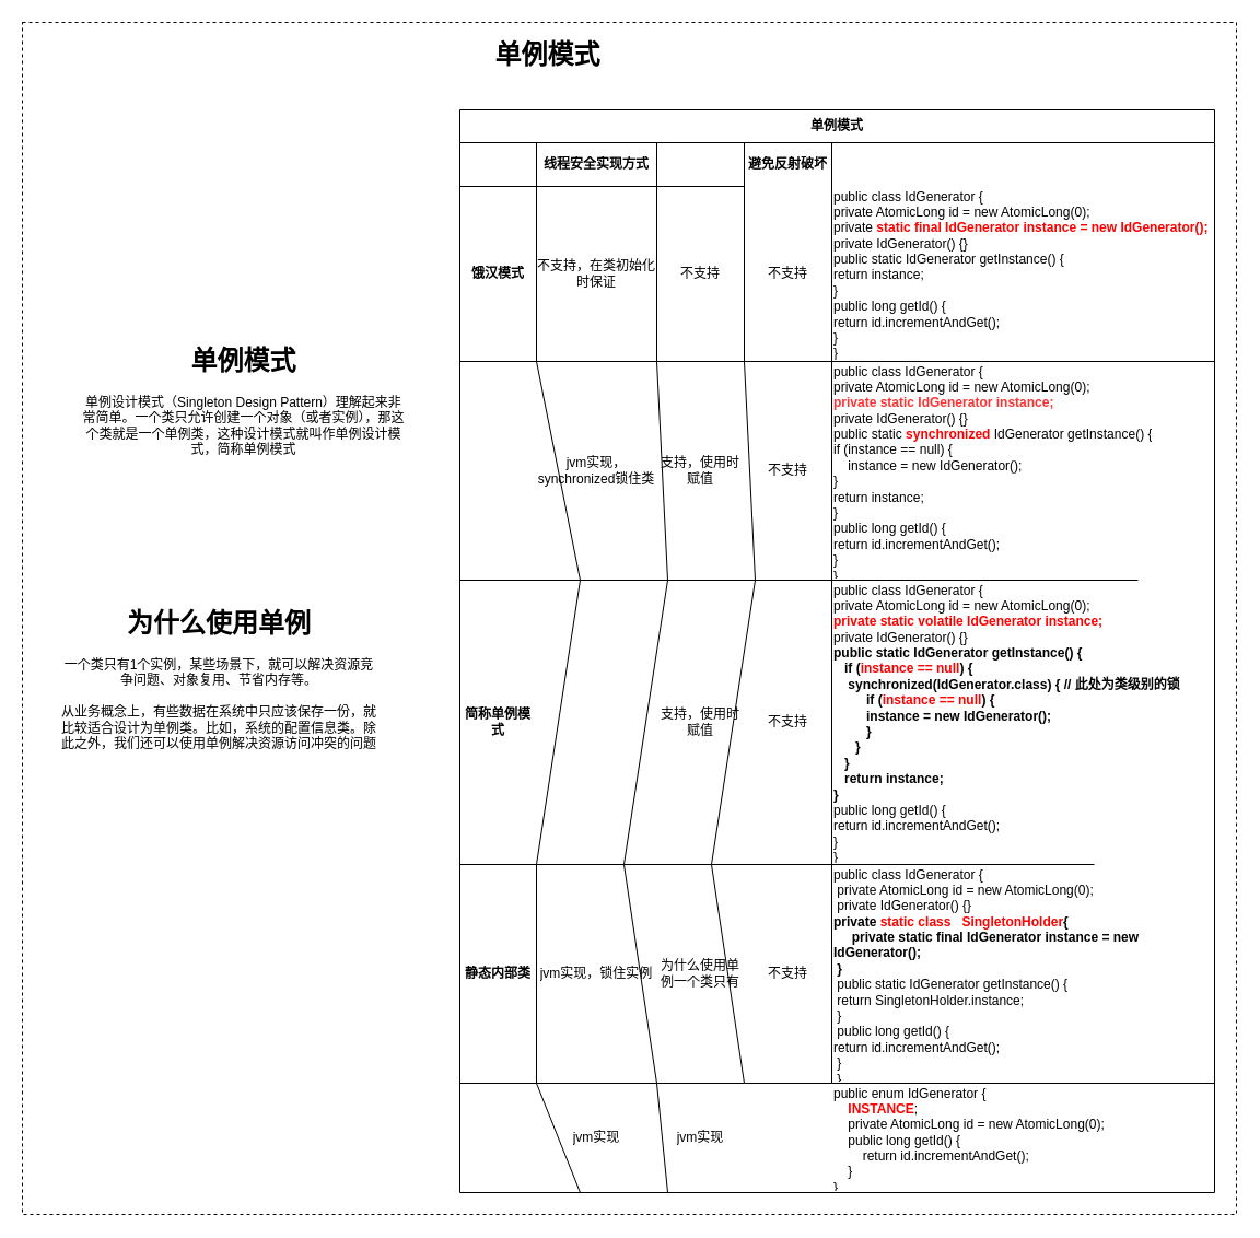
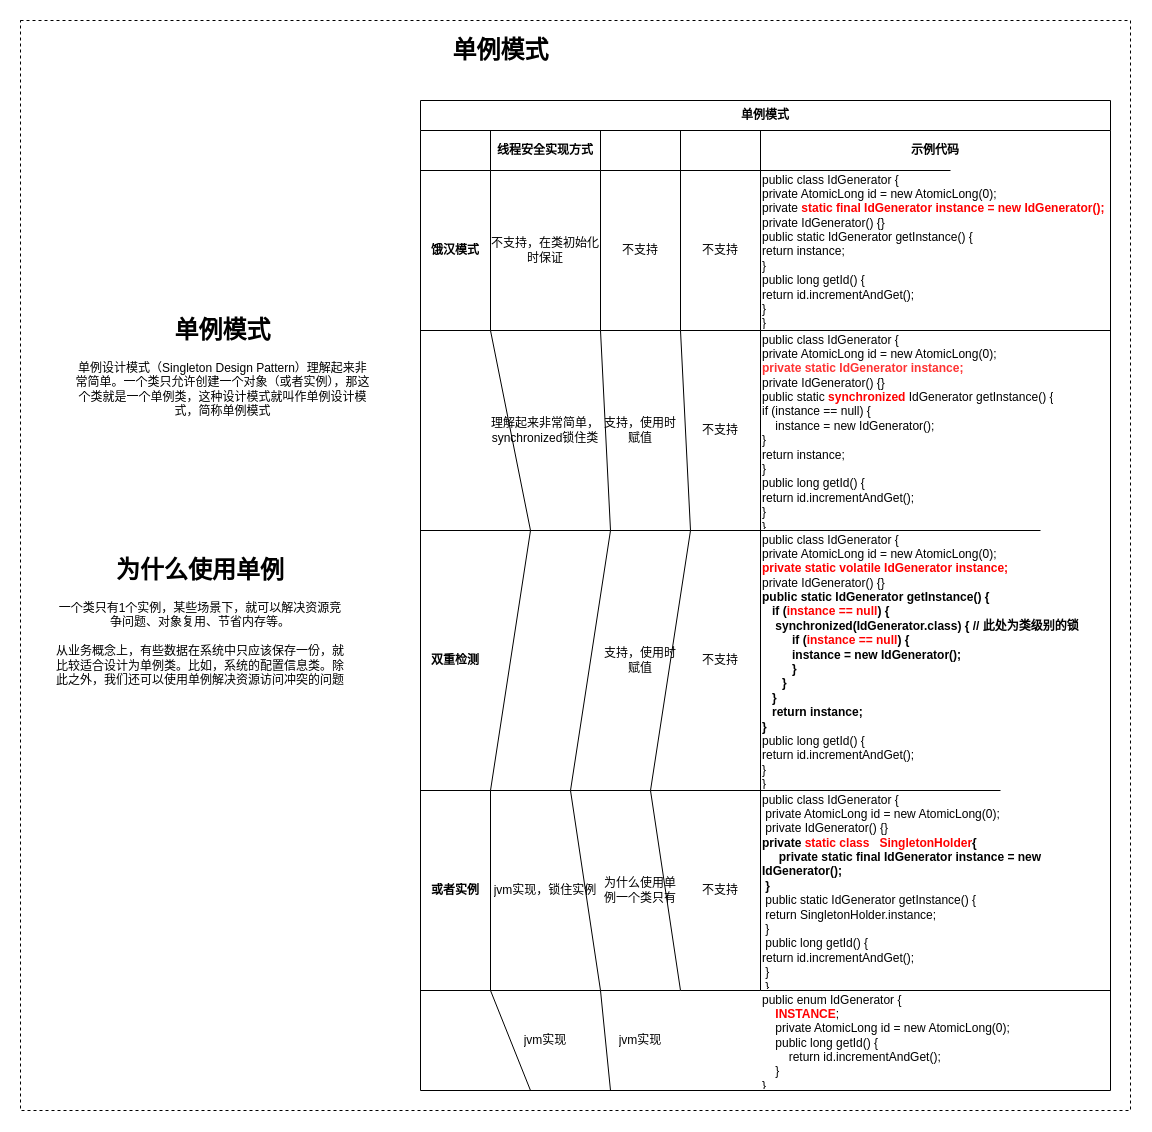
- <mxCell id="8" value="&lt;b&gt;避免反射破坏&lt;/b&gt;" style="shape=partialRectangle;html=1;whiteSpace=wrap;connectable=0;fillColor=none;top=0;left=0;bottom=0;right=0;overflow=hidden;" vertex="1" parent="5"><mxGeometry x="260" width="80" height="40" as="geometry" /></mxCell>
+ <mxCell id="9" value="&lt;span style=&quot;font-weight: 700&quot;&gt;示例代码&lt;/span&gt;" style="shape=partialRectangle;html=1;whiteSpace=wrap;connectable=0;fillColor=none;top=0;left=0;bottom=0;right=0;overflow=hidden;" vertex="1" parent="5"><mxGeometry x="340" width="350" height="40" as="geometry" /></mxCell>
- <mxCell id="17" value="jvm实现，synchronized锁住类" style="shape=partialRectangle;html=1;whiteSpace=wrap;connectable=0;fillColor=none;top=0;left=0;bottom=0;right=0;overflow=hidden;" vertex="1" parent="16"><mxGeometry x="70" width="110" height="200" as="geometry" /></mxCell>
+ <mxCell id="17" value="理解起来非常简单，synchronized锁住类" style="shape=partialRectangle;html=1;whiteSpace=wrap;connectable=0;fillColor=none;top=0;left=0;bottom=0;right=0;overflow=hidden;" vertex="1" parent="16"><mxGeometry x="70" width="110" height="200" as="geometry" /></mxCell>
- <mxCell id="22" value="&lt;span style=&quot;font-weight: 700 ; background-color: rgb(255 , 255 , 255)&quot;&gt;简称单例模式&lt;/span&gt;" style="shape=partialRectangle;html=1;whiteSpace=wrap;connectable=0;fillColor=none;top=0;left=0;bottom=0;right=0;overflow=hidden;" vertex="1" parent="21"><mxGeometry width="70" height="260" as="geometry" /></mxCell>
+ <mxCell id="22" value="&lt;span style=&quot;font-weight: 700 ; background-color: rgb(255 , 255 , 255)&quot;&gt;双重检测&lt;/span&gt;" style="shape=partialRectangle;html=1;whiteSpace=wrap;connectable=0;fillColor=none;top=0;left=0;bottom=0;right=0;overflow=hidden;" vertex="1" parent="21"><mxGeometry width="70" height="260" as="geometry" /></mxCell>
- <mxCell id="27" value="&lt;span style=&quot;font-weight: 700 ; background-color: rgb(255 , 255 , 255)&quot;&gt;静态内部类&lt;/span&gt;" style="shape=partialRectangle;html=1;whiteSpace=wrap;connectable=0;fillColor=none;top=0;left=0;bottom=0;right=0;overflow=hidden;" vertex="1" parent="26"><mxGeometry width="70" height="200" as="geometry" /></mxCell>
+ <mxCell id="27" value="&lt;span style=&quot;font-weight: 700 ; background-color: rgb(255 , 255 , 255)&quot;&gt;或者实例&lt;/span&gt;" style="shape=partialRectangle;html=1;whiteSpace=wrap;connectable=0;fillColor=none;top=0;left=0;bottom=0;right=0;overflow=hidden;" vertex="1" parent="26"><mxGeometry width="70" height="200" as="geometry" /></mxCell>
